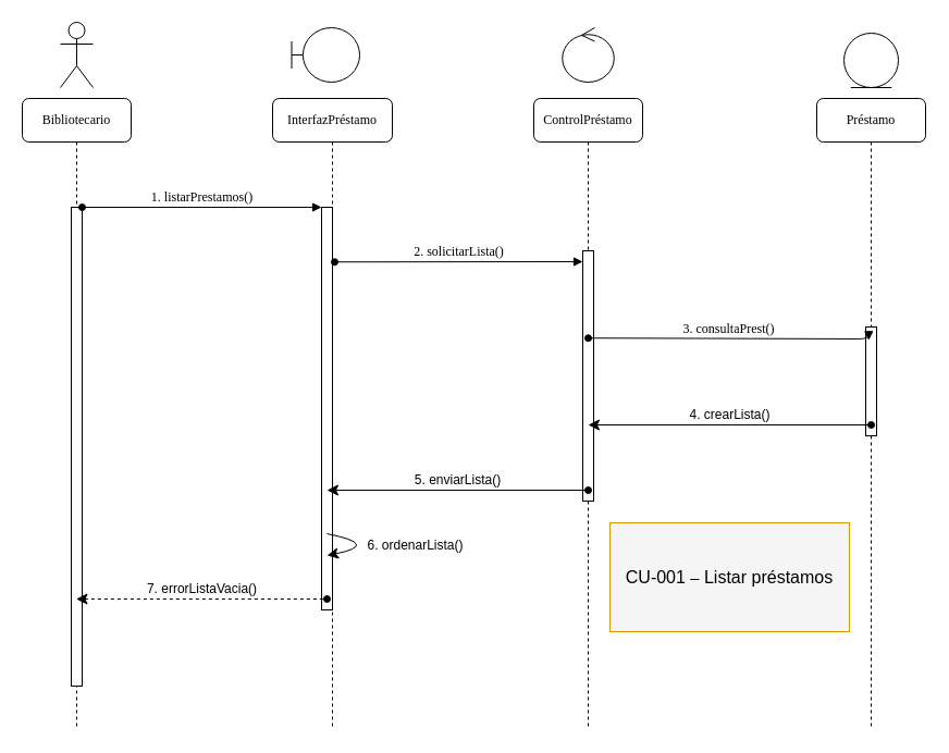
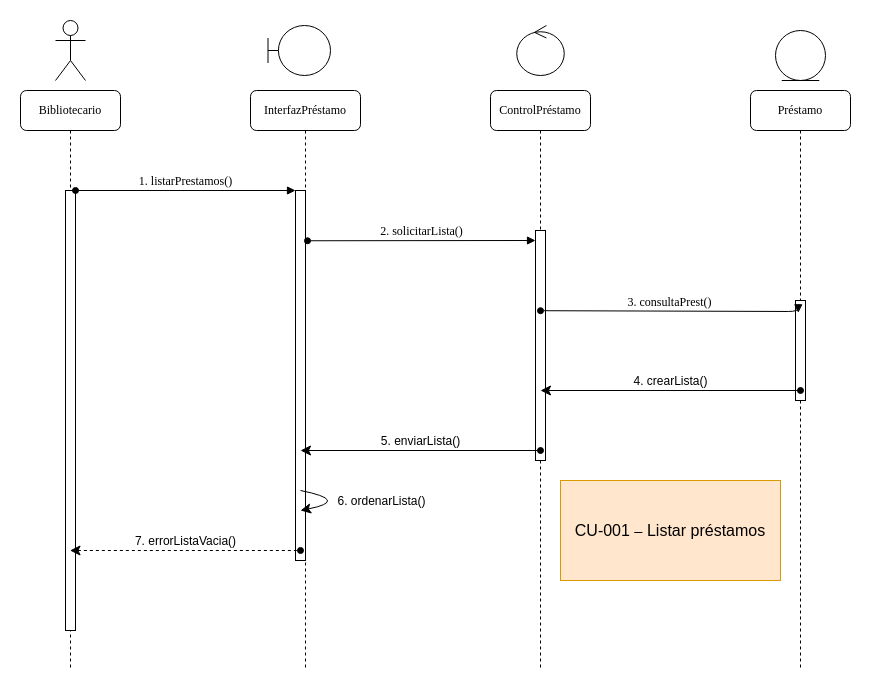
- <mxCell id="2" value="&lt;font style=&quot;font-size: 16px;&quot;&gt;CU-001&amp;nbsp;&lt;span style=&quot;font-size:11.0pt;mso-bidi-font-size:12.0pt;&lt;br/&gt;line-height:150%;font-family:&amp;quot;Calibri&amp;quot;,sans-serif;mso-fareast-font-family:Calibri;&lt;br/&gt;mso-fareast-theme-font:minor-latin;mso-bidi-font-family:Arial;mso-ansi-language:&lt;br/&gt;ES-AR;mso-fareast-language:EN-US;mso-bidi-language:AR-SA&quot;&gt;–&lt;/span&gt;&amp;nbsp;Listar préstamos&lt;/font&gt;" style="rounded=0;whiteSpace=wrap;html=1;fillColor=#f5f5f5;strokeColor=#d79b00;" parent="1" vertex="1"><mxGeometry x="560" y="480" width="220" height="100" as="geometry" /></mxCell>
+ <mxCell id="2" value="&lt;font style=&quot;font-size: 16px;&quot;&gt;CU-001&amp;nbsp;&lt;span style=&quot;font-size:11.0pt;mso-bidi-font-size:12.0pt;&lt;br/&gt;line-height:150%;font-family:&amp;quot;Calibri&amp;quot;,sans-serif;mso-fareast-font-family:Calibri;&lt;br/&gt;mso-fareast-theme-font:minor-latin;mso-bidi-font-family:Arial;mso-ansi-language:&lt;br/&gt;ES-AR;mso-fareast-language:EN-US;mso-bidi-language:AR-SA&quot;&gt;–&lt;/span&gt;&amp;nbsp;Listar préstamos&lt;/font&gt;" style="rounded=0;whiteSpace=wrap;html=1;fillColor=#ffe6cc;strokeColor=#d79b00;" parent="1" vertex="1"><mxGeometry x="560" y="480" width="220" height="100" as="geometry" /></mxCell>
